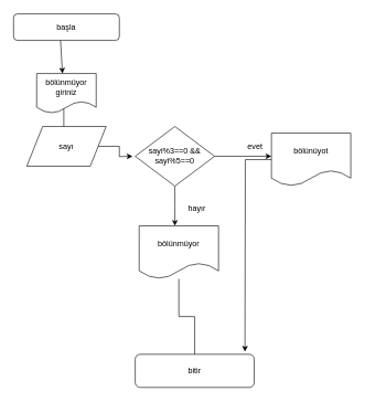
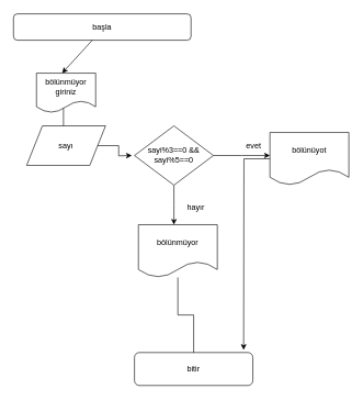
- <mxCell id="2" value="başla" style="rounded=1;whiteSpace=wrap;html=1;fontSize=12;glass=0;strokeWidth=1;shadow=0;" vertex="1" parent="1"><mxGeometry x="20" y="20" width="160" height="40" as="geometry" /></mxCell>
+ <mxCell id="2" value="başla" style="rounded=1;whiteSpace=wrap;html=1;fontSize=12;glass=0;strokeWidth=1;shadow=0;" vertex="1" parent="1"><mxGeometry x="20" y="20" width="270" height="40" as="geometry" /></mxCell>
